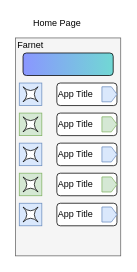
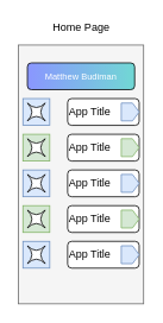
- <mxCell id="31" value="Home Page&lt;br&gt;" style="text;html=1;align=center;verticalAlign=middle;resizable=0;points=[];autosize=1;" vertex="1" parent="1"><mxGeometry x="35" y="20" width="80" height="20" as="geometry" /></mxCell>
+ <mxCell id="31" value="Home Page&lt;br&gt;" style="text;html=1;align=center;verticalAlign=middle;resizable=0;points=[];autosize=1;" vertex="1" parent="1"><mxGeometry x="50" y="20" width="80" height="20" as="geometry" /></mxCell>
- <mxCell id="3" value="Farnet" style="text;html=1;align=center;verticalAlign=middle;whiteSpace=wrap;rounded=0;fontColor=#030303;" parent="1" vertex="1"><mxGeometry x="20" y="50" width="40" height="20" as="geometry" /></mxCell>
+ <mxCell id="5" value="&lt;font style=&quot;font-size: 10px&quot; color=&quot;#ffffff&quot;&gt;Matthew Budiman&lt;/font&gt;" style="text;html=1;align=center;verticalAlign=middle;whiteSpace=wrap;rounded=0;fontColor=#030303;" parent="1" vertex="1"><mxGeometry x="30" y="70" width="120" height="30" as="geometry" /></mxCell>
